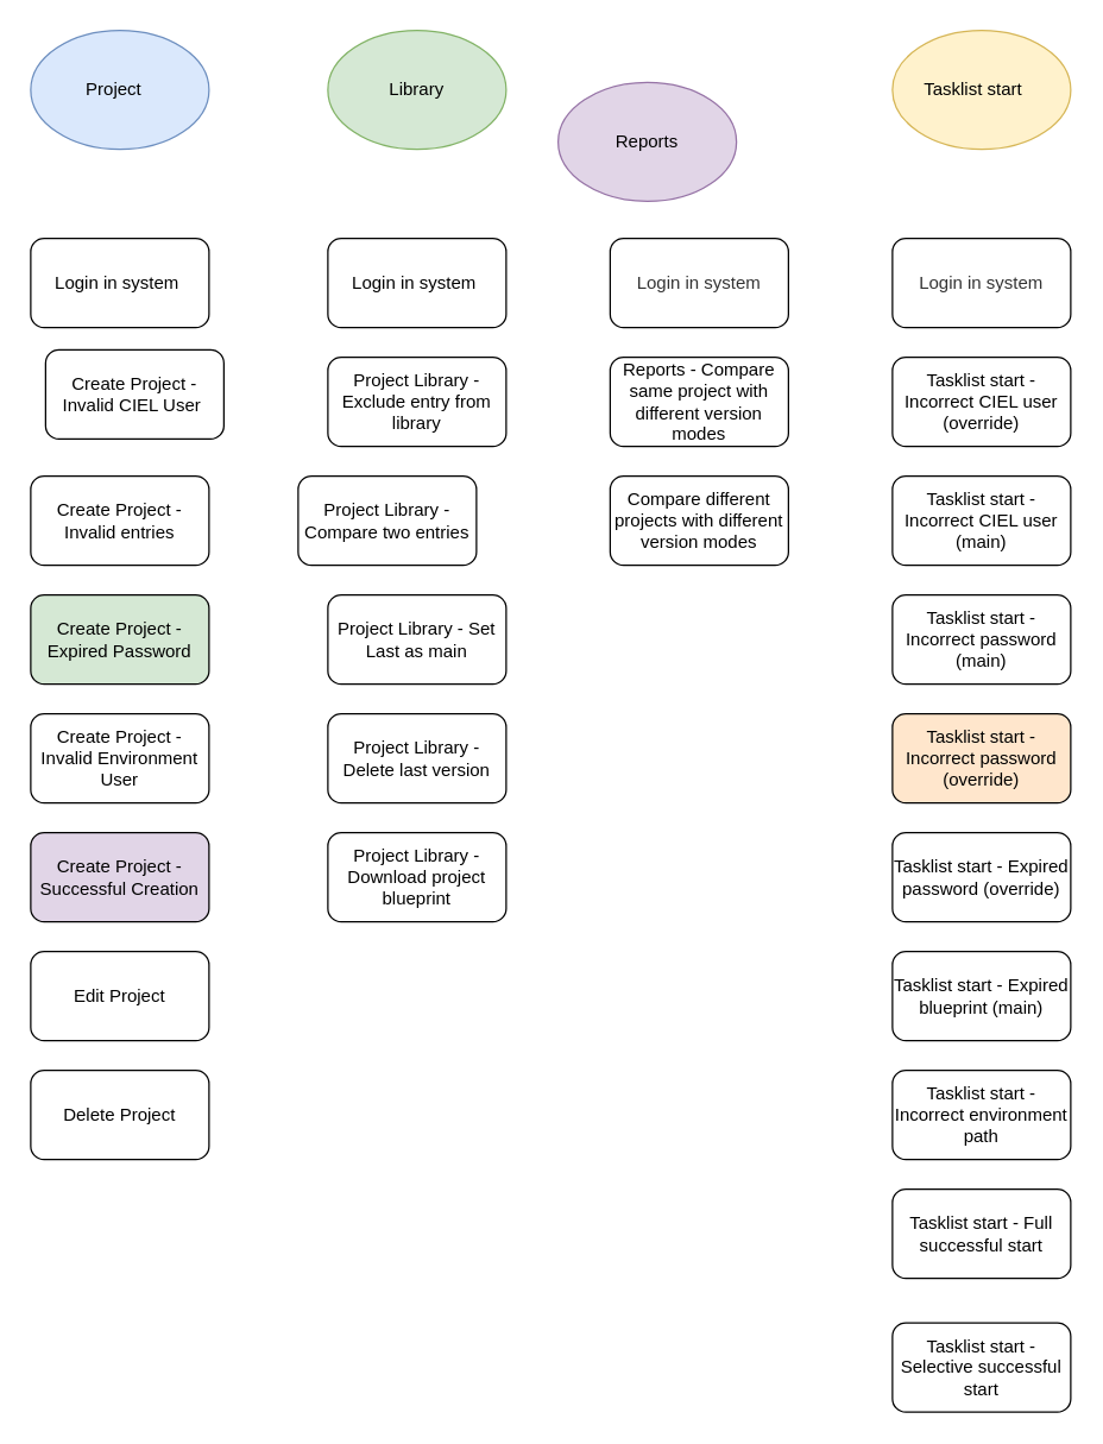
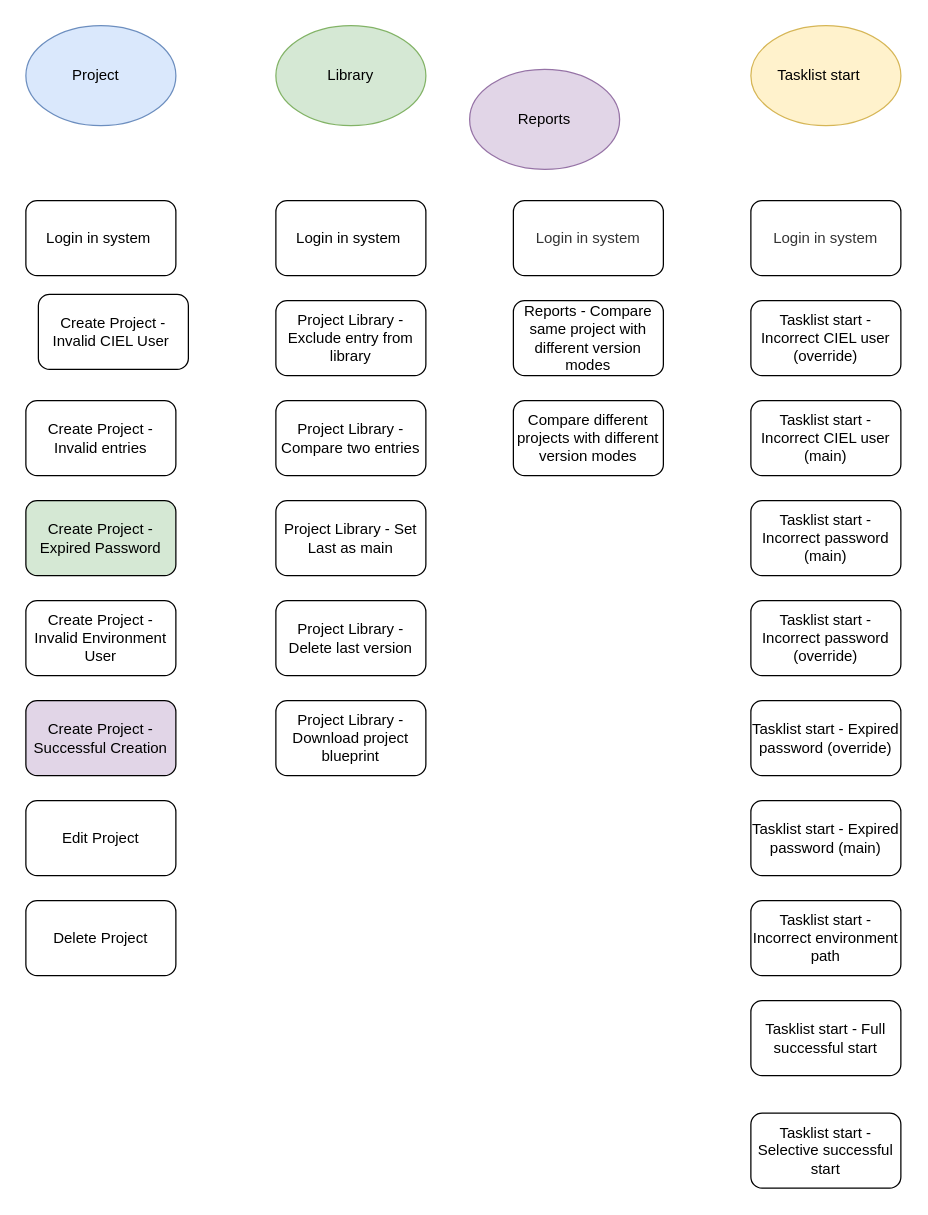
- <mxCell id="27" value="Project Library - Compare two entries" style="rounded=1;whiteSpace=wrap;html=1;" vertex="1" parent="1"><mxGeometry x="200" y="320" width="120" height="60" as="geometry" /></mxCell>
+ <mxCell id="27" value="Project Library - Compare two entries" style="rounded=1;whiteSpace=wrap;html=1;" vertex="1" parent="1"><mxGeometry x="220" y="320" width="120" height="60" as="geometry" /></mxCell>
- <mxCell id="9" value="Tasklist start - Incorrect password (override)" style="rounded=1;whiteSpace=wrap;html=1;fillColor=#ffe6cc;" vertex="1" parent="1"><mxGeometry x="600" y="480" width="120" height="60" as="geometry" /></mxCell>
+ <mxCell id="9" value="Tasklist start - Incorrect password (override)" style="rounded=1;whiteSpace=wrap;html=1;" vertex="1" parent="1"><mxGeometry x="600" y="480" width="120" height="60" as="geometry" /></mxCell>
- <mxCell id="11" value="Tasklist start - Expired blueprint (main)" style="rounded=1;whiteSpace=wrap;html=1;" vertex="1" parent="1"><mxGeometry x="600" y="640" width="120" height="60" as="geometry" /></mxCell>
+ <mxCell id="11" value="Tasklist start - Expired password (main)" style="rounded=1;whiteSpace=wrap;html=1;" vertex="1" parent="1"><mxGeometry x="600" y="640" width="120" height="60" as="geometry" /></mxCell>
